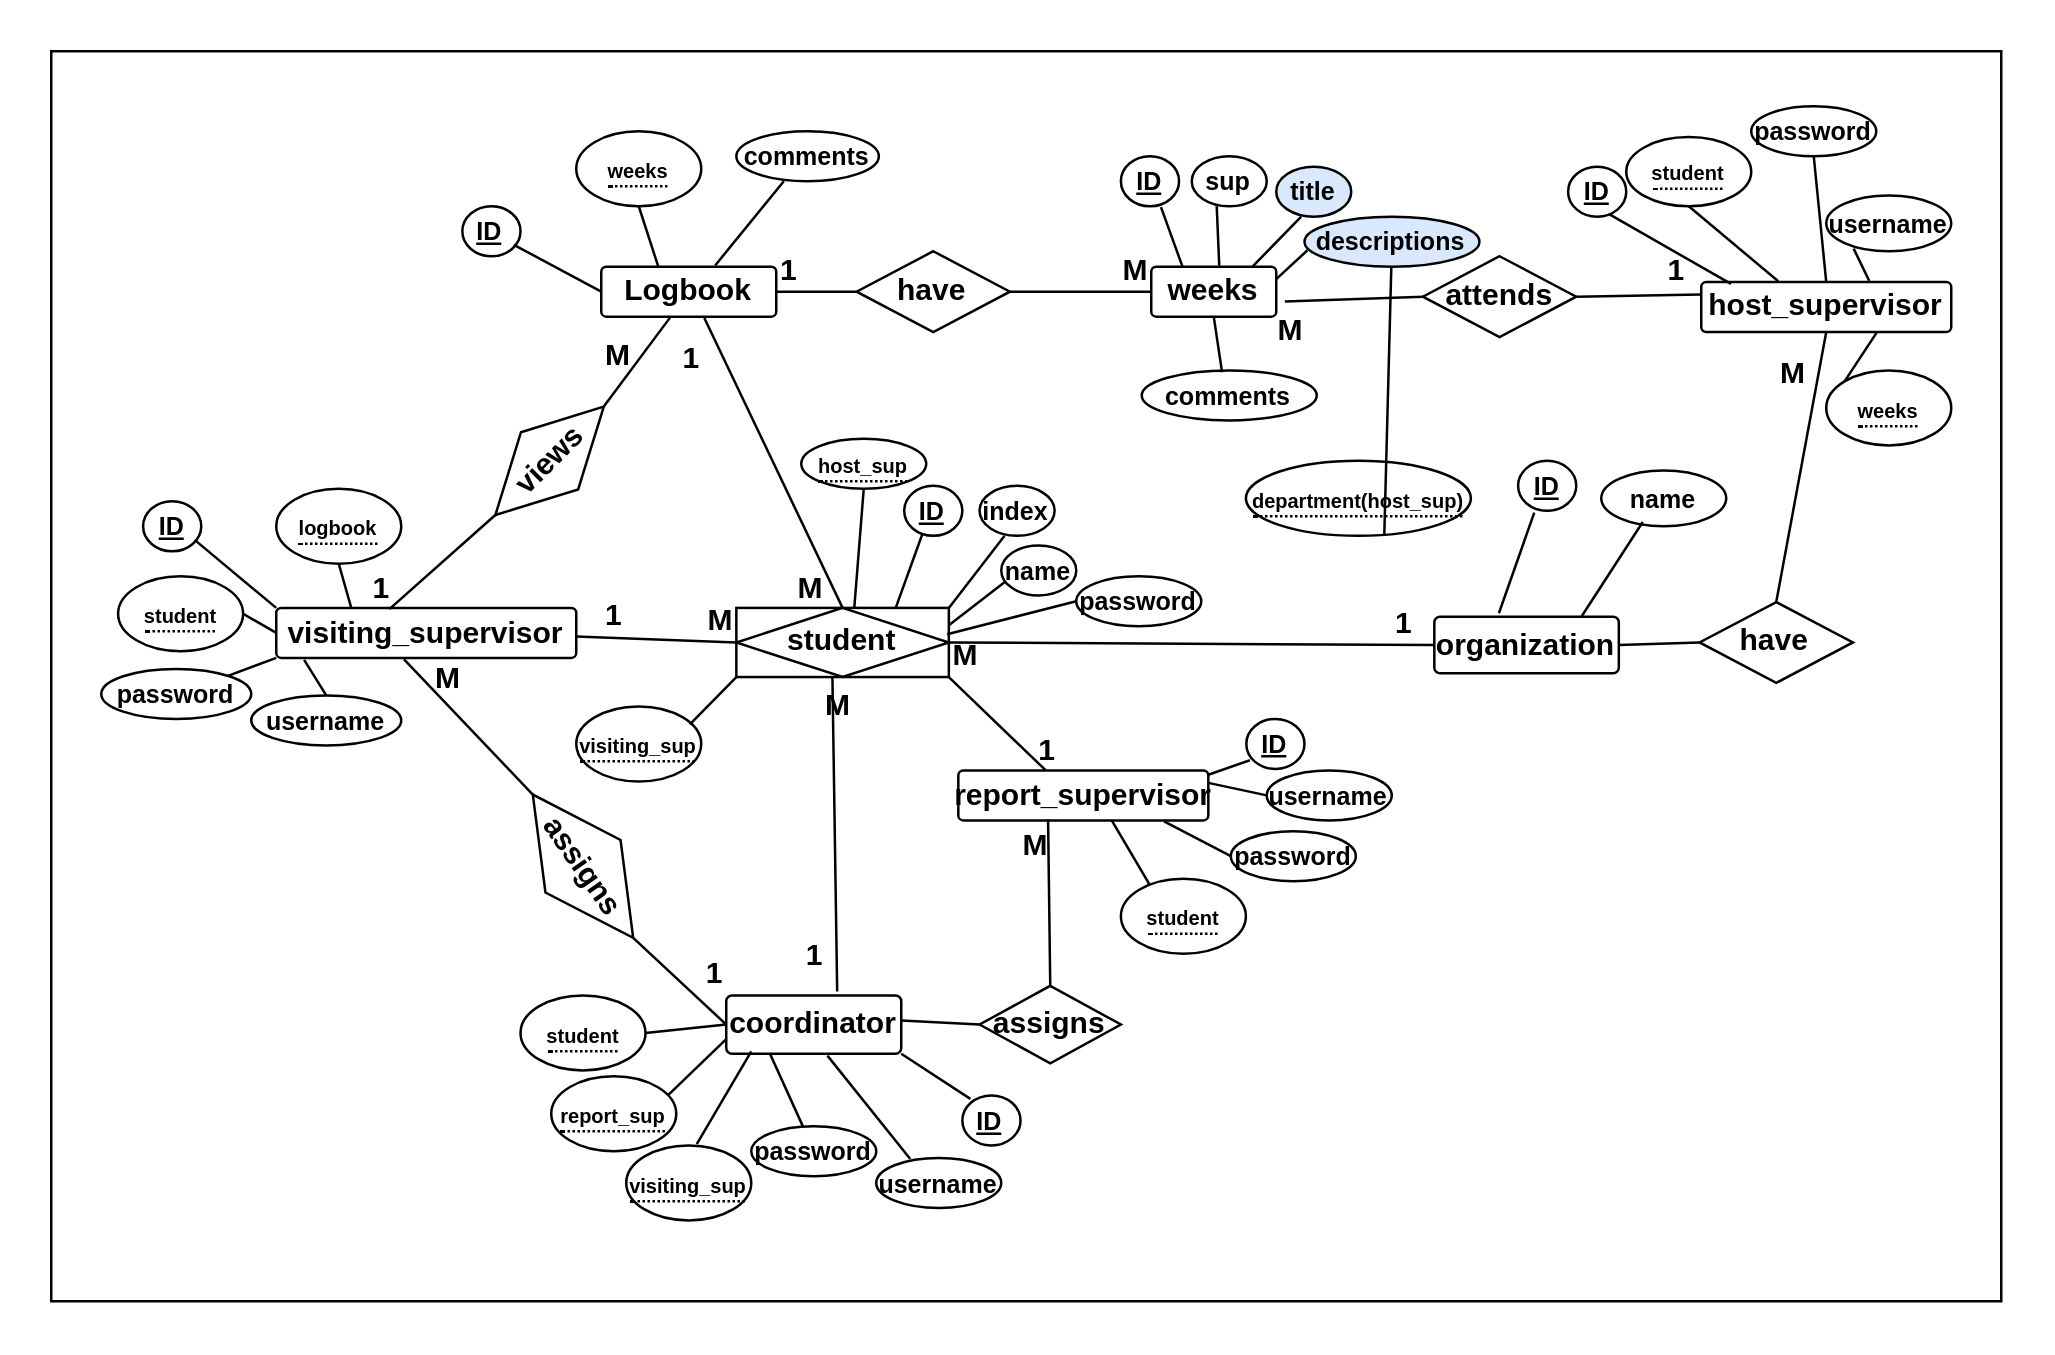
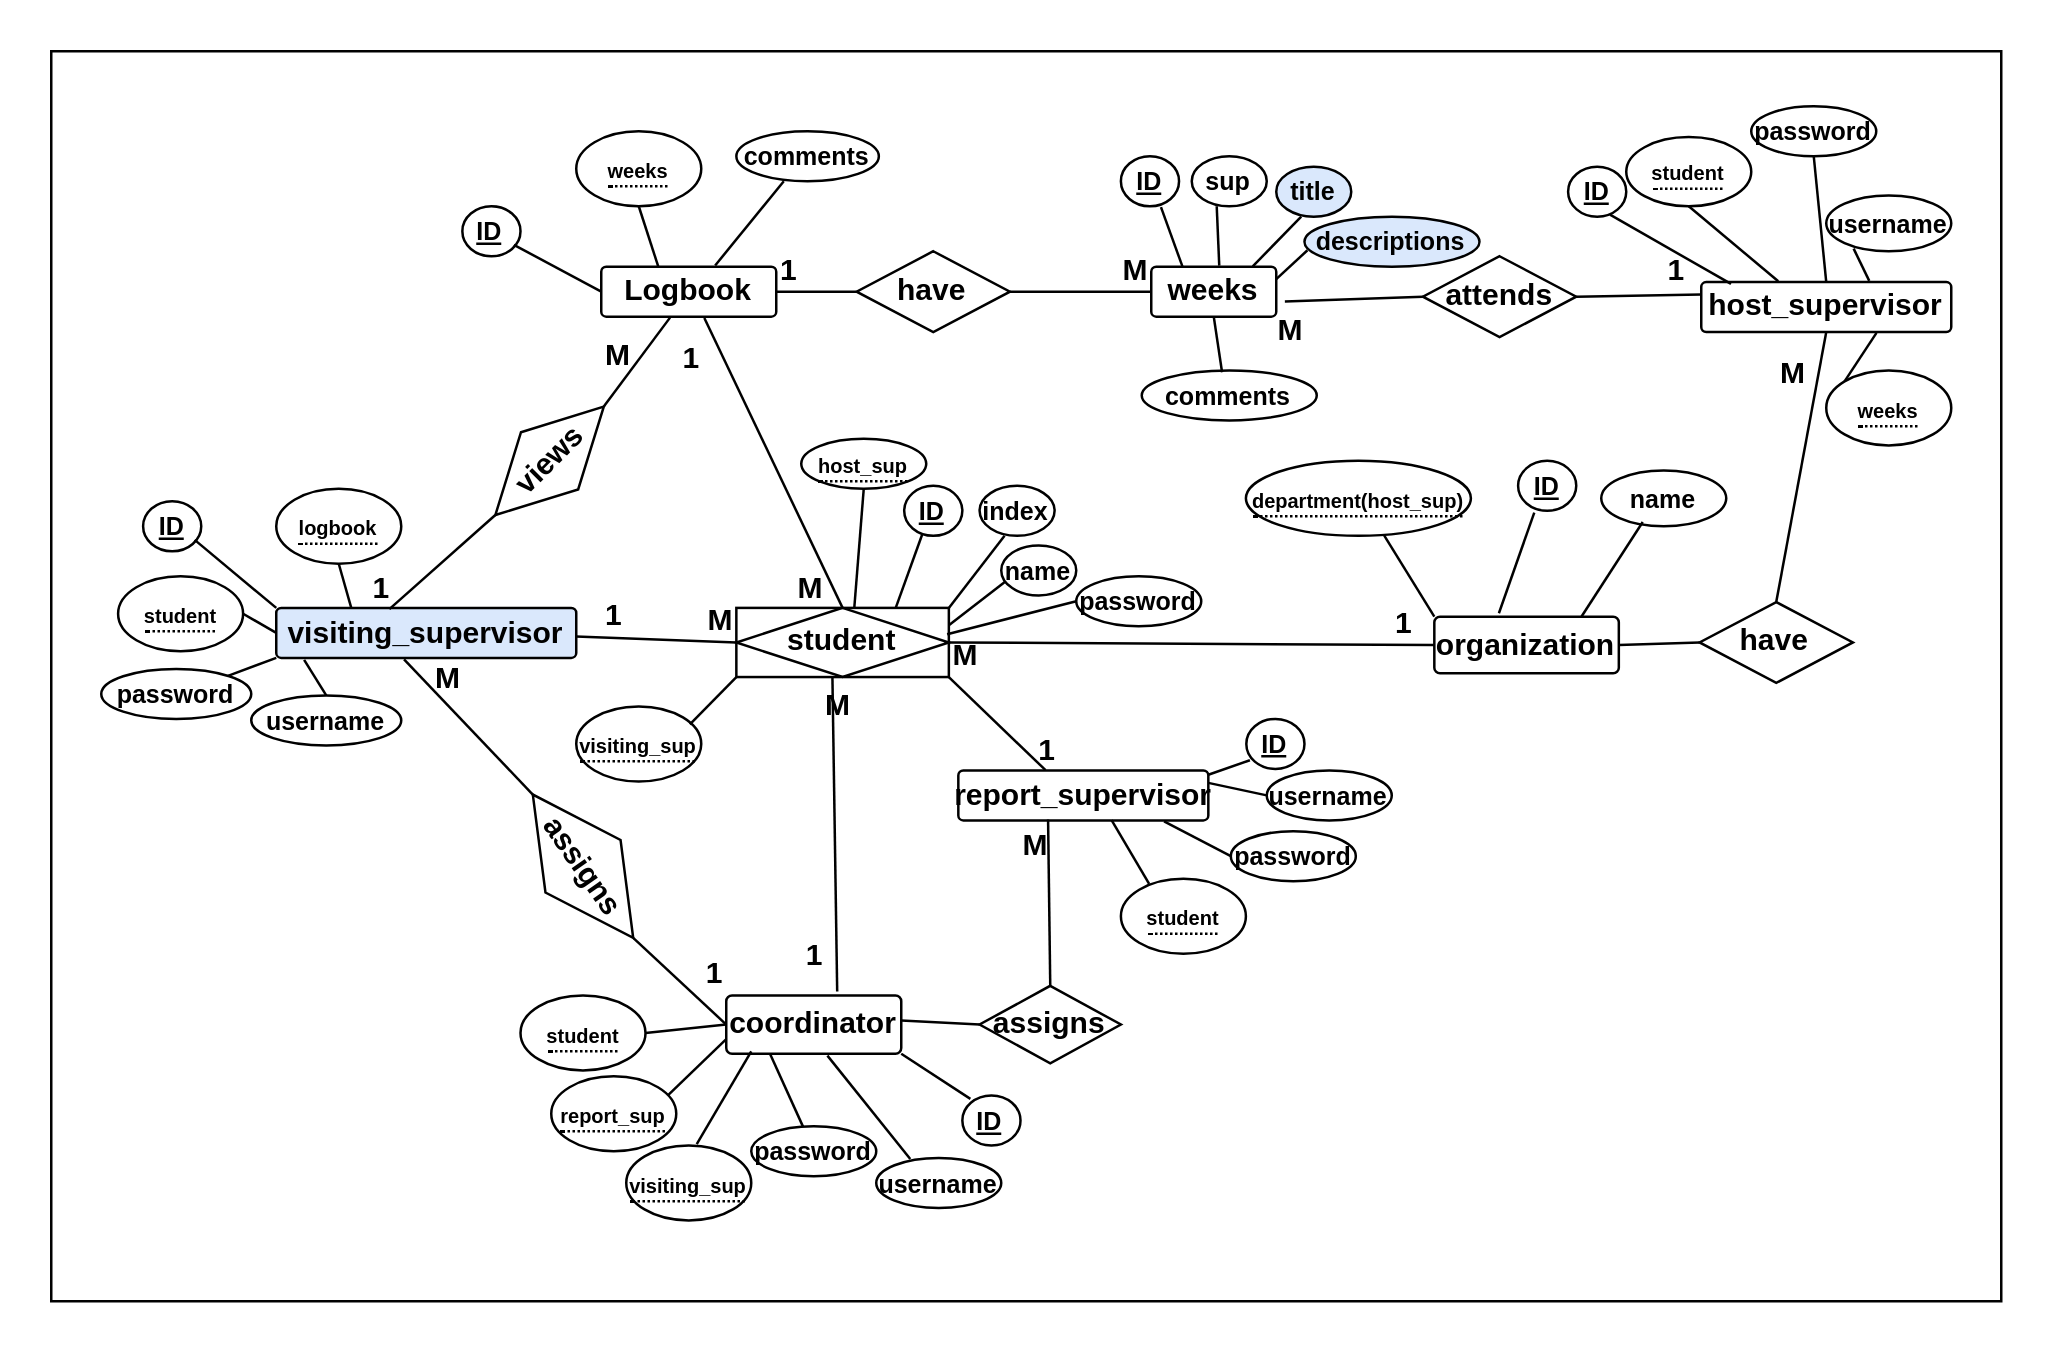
- <mxCell id="124" value="" style="endArrow=none;html=1;rounded=0;exitX=0.615;exitY=0.998;exitDx=0;exitDy=0;exitPerimeter=0;fontStyle=1;" parent="1" source="123" target="98" edge="1"><mxGeometry relative="1" as="geometry"><mxPoint x="710.13" y="354.25" as="sourcePoint" /><mxPoint x="580" y="250" as="targetPoint" /></mxGeometry></mxCell>
+ <mxCell id="124" value="" style="endArrow=none;html=1;rounded=0;exitX=0.615;exitY=0.998;exitDx=0;exitDy=0;exitPerimeter=0;entryX=0;entryY=0;entryDx=0;entryDy=0;fontStyle=1" parent="1" source="123" target="114" edge="1"><mxGeometry relative="1" as="geometry"><mxPoint x="710.13" y="354.25" as="sourcePoint" /><mxPoint x="580" y="250" as="targetPoint" /></mxGeometry></mxCell>
- <mxCell id="7" value="visiting_supervisor" style="rounded=1;arcSize=10;whiteSpace=wrap;html=1;align=center;fontStyle=1" parent="1" vertex="1"><mxGeometry x="110" y="242.66" width="120" height="20" as="geometry" /></mxCell>
+ <mxCell id="7" value="visiting_supervisor" style="rounded=1;arcSize=10;whiteSpace=wrap;html=1;align=center;fontStyle=1;fillColor=#dae8fc;" parent="1" vertex="1"><mxGeometry x="110" y="242.66" width="120" height="20" as="geometry" /></mxCell>
